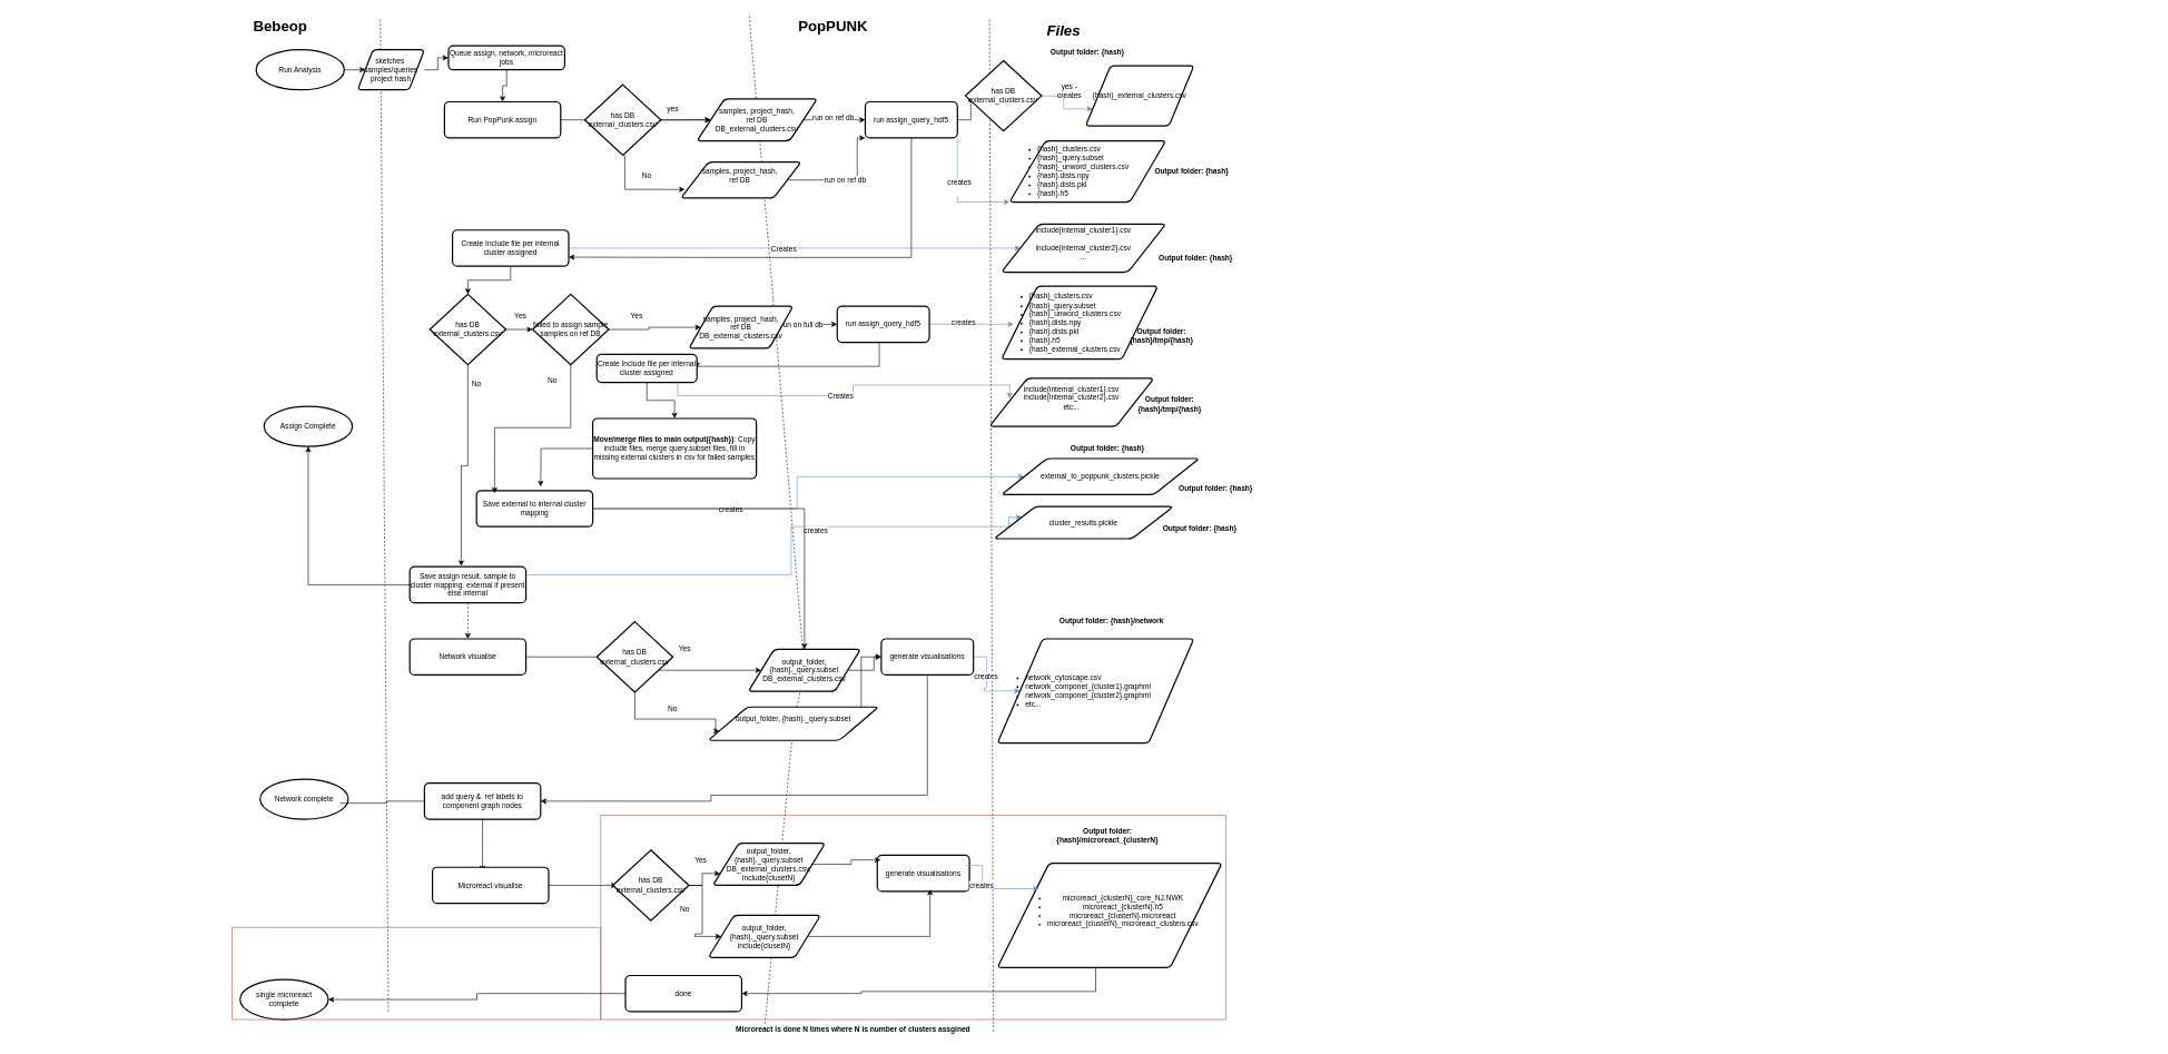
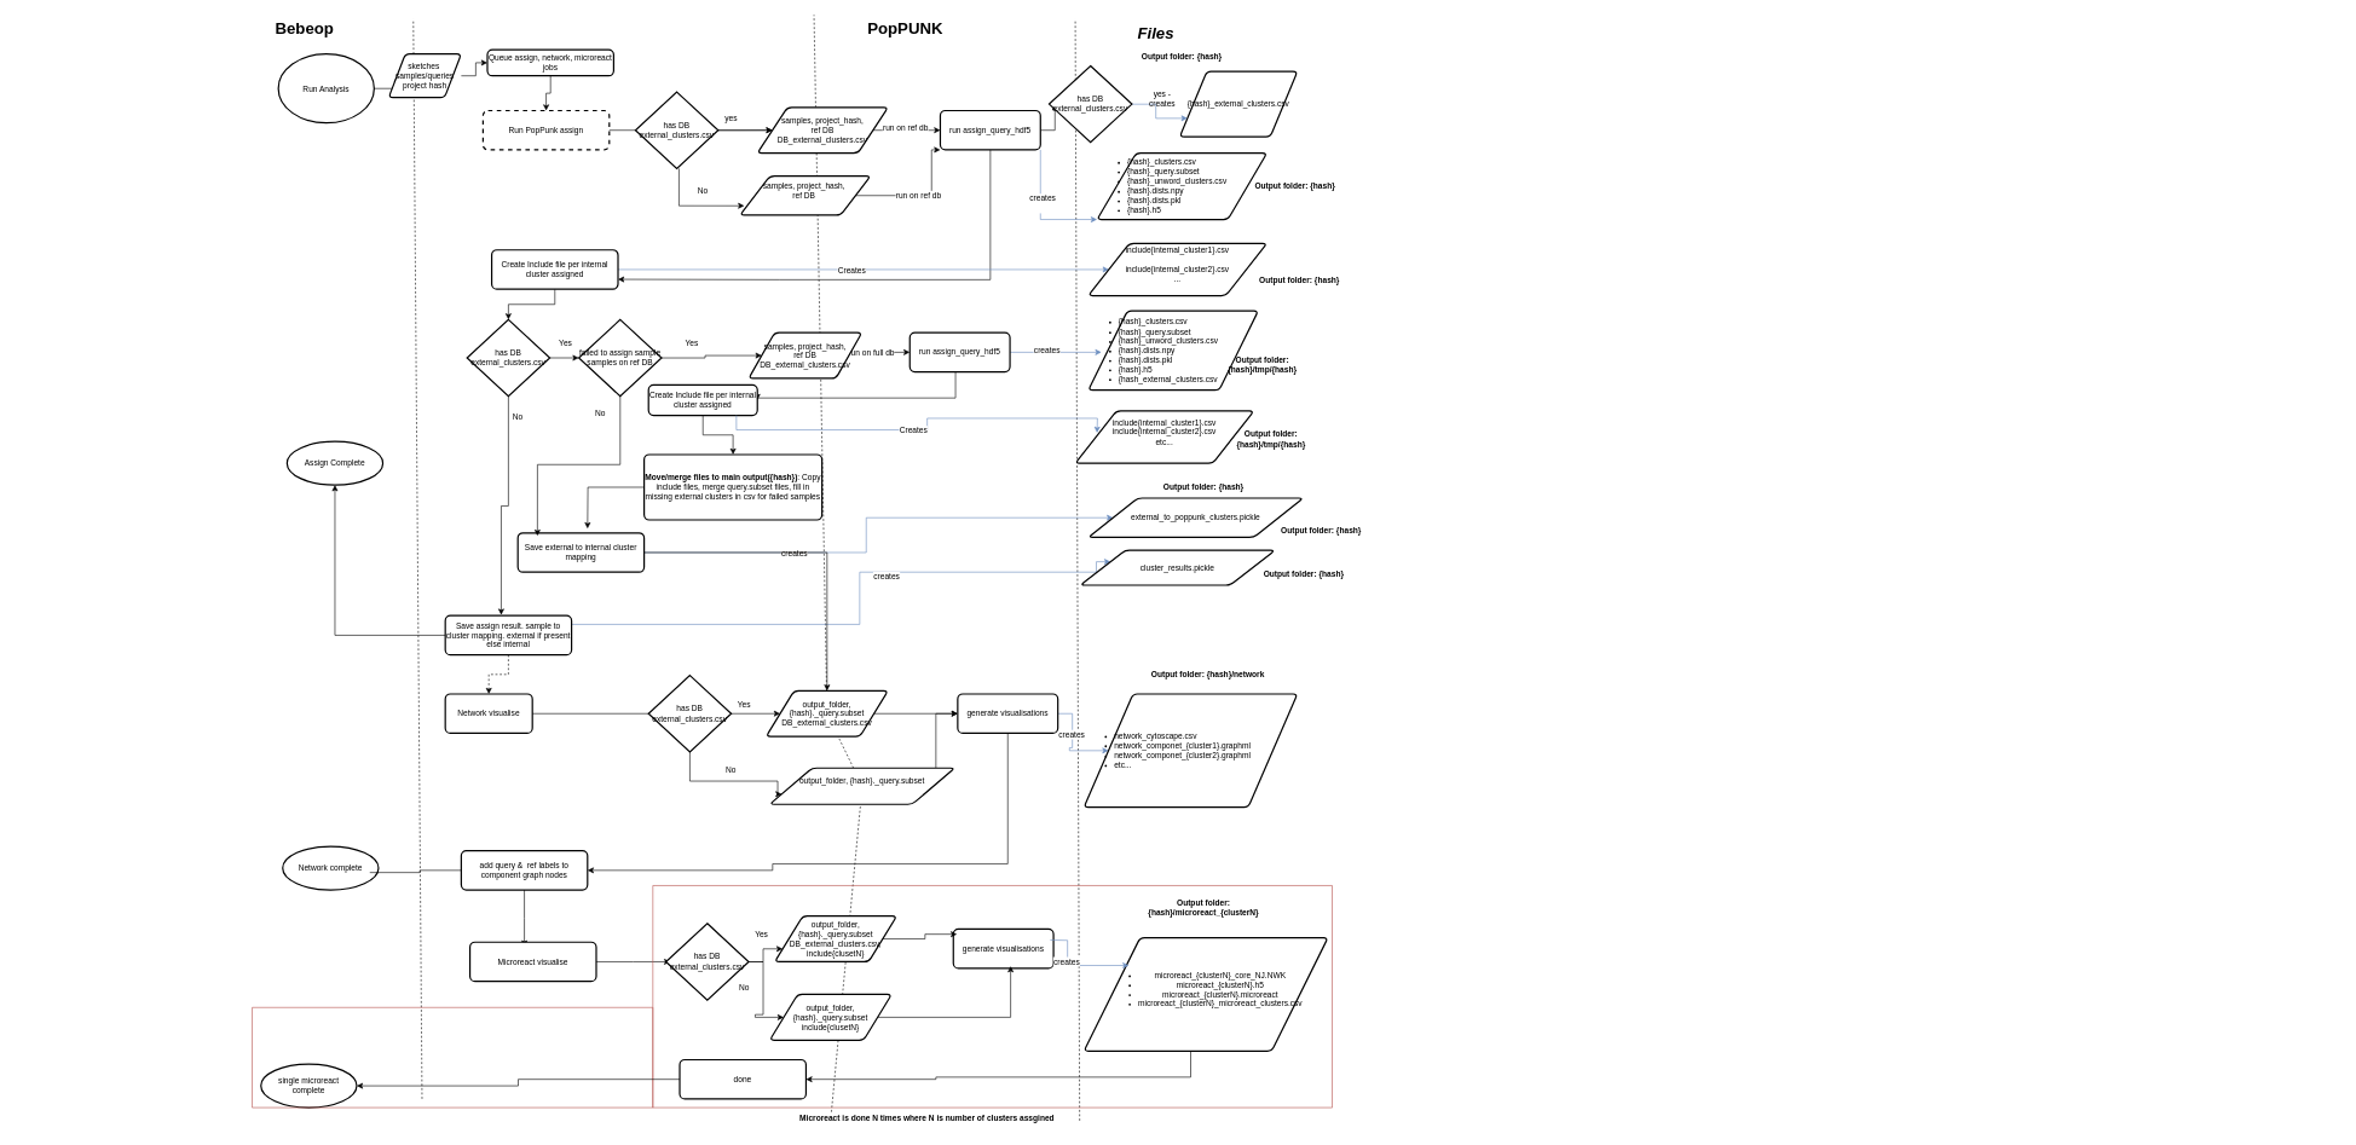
- <mxCell id="9" value="Run Analysis" style="strokeWidth=2;html=1;shape=mxgraph.flowchart.start_1;whiteSpace=wrap;fontSize=11;" vertex="1" parent="1"><mxGeometry x="56" y="74" width="132" height="60" as="geometry" /></mxCell>
+ <mxCell id="9" value="Run Analysis" style="strokeWidth=2;html=1;shape=mxgraph.flowchart.start_1;whiteSpace=wrap;fontSize=11;" vertex="1" parent="1"><mxGeometry x="56" y="74" width="132" height="95" as="geometry" /></mxCell>
- <mxCell id="16" value="Run PopPunk assign" style="rounded=1;whiteSpace=wrap;html=1;absoluteArcSize=1;arcSize=14;strokeWidth=2;fontSize=11;" vertex="1" parent="1"><mxGeometry x="338" y="152" width="174" height="54" as="geometry" /></mxCell>
+ <mxCell id="16" value="Run PopPunk assign" style="rounded=1;whiteSpace=wrap;html=1;absoluteArcSize=1;arcSize=14;strokeWidth=2;fontSize=11;dashed=1;" vertex="1" parent="1"><mxGeometry x="338" y="152" width="174" height="54" as="geometry" /></mxCell>
- <mxCell id="84" value="Network visualise" style="rounded=1;whiteSpace=wrap;html=1;absoluteArcSize=1;arcSize=14;strokeWidth=2;fontSize=11;" vertex="1" parent="1"><mxGeometry x="286" y="956" width="174" height="54" as="geometry" /></mxCell>
+ <mxCell id="84" value="Network visualise" style="rounded=1;whiteSpace=wrap;html=1;absoluteArcSize=1;arcSize=14;strokeWidth=2;fontSize=11;" vertex="1" parent="1"><mxGeometry x="286" y="956" width="120" height="54" as="geometry" /></mxCell>
- <mxCell id="91" value="&lt;font&gt;output_folder, {hash}._query.subset&lt;/font&gt;&lt;div&gt;&lt;div&gt;&lt;div&gt;&lt;span&gt;DB_external_clusters.csv&lt;/span&gt;&lt;/div&gt;&lt;/div&gt;&lt;/div&gt;" style="shape=parallelogram;html=1;strokeWidth=2;perimeter=parallelogramPerimeter;whiteSpace=wrap;rounded=1;arcSize=12;size=0.23;fontSize=11;" vertex="1" parent="1"><mxGeometry x="793" y="971.5" width="168" height="63" as="geometry" /></mxCell>
+ <mxCell id="91" value="&lt;font&gt;output_folder, {hash}._query.subset&lt;/font&gt;&lt;div&gt;&lt;div&gt;&lt;div&gt;&lt;span&gt;DB_external_clusters.csv&lt;/span&gt;&lt;/div&gt;&lt;/div&gt;&lt;/div&gt;" style="shape=parallelogram;html=1;strokeWidth=2;perimeter=parallelogramPerimeter;whiteSpace=wrap;rounded=1;arcSize=12;size=0.23;fontSize=11;" vertex="1" parent="1"><mxGeometry x="728" y="951.5" width="168" height="63" as="geometry" /></mxCell>
